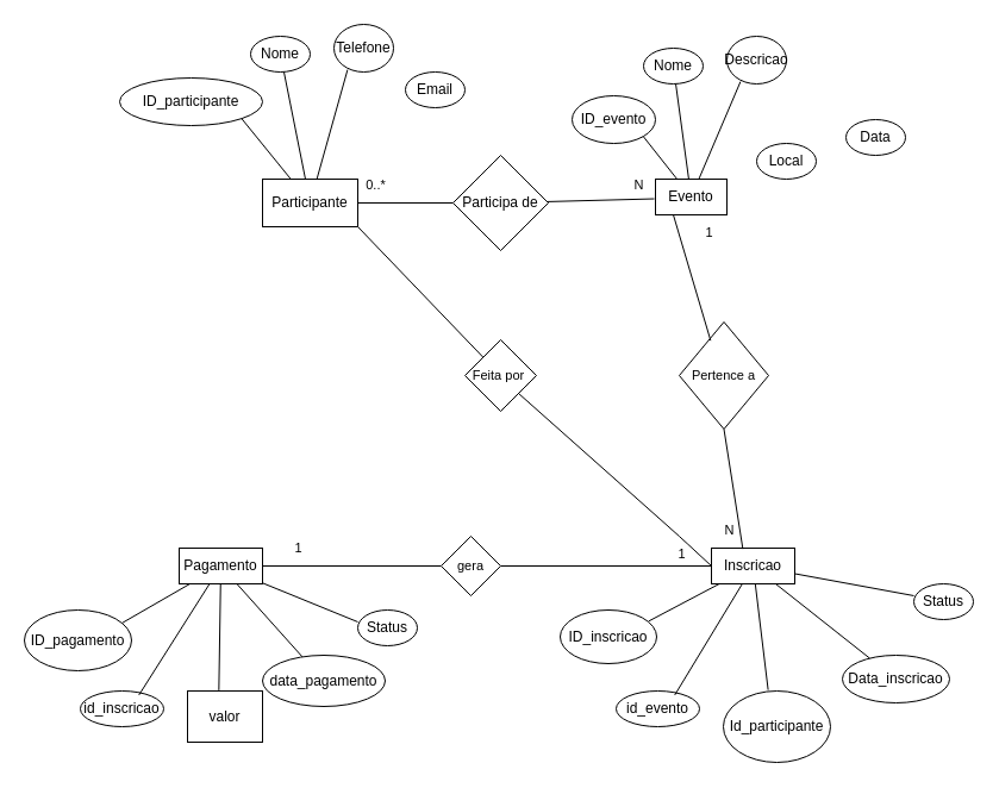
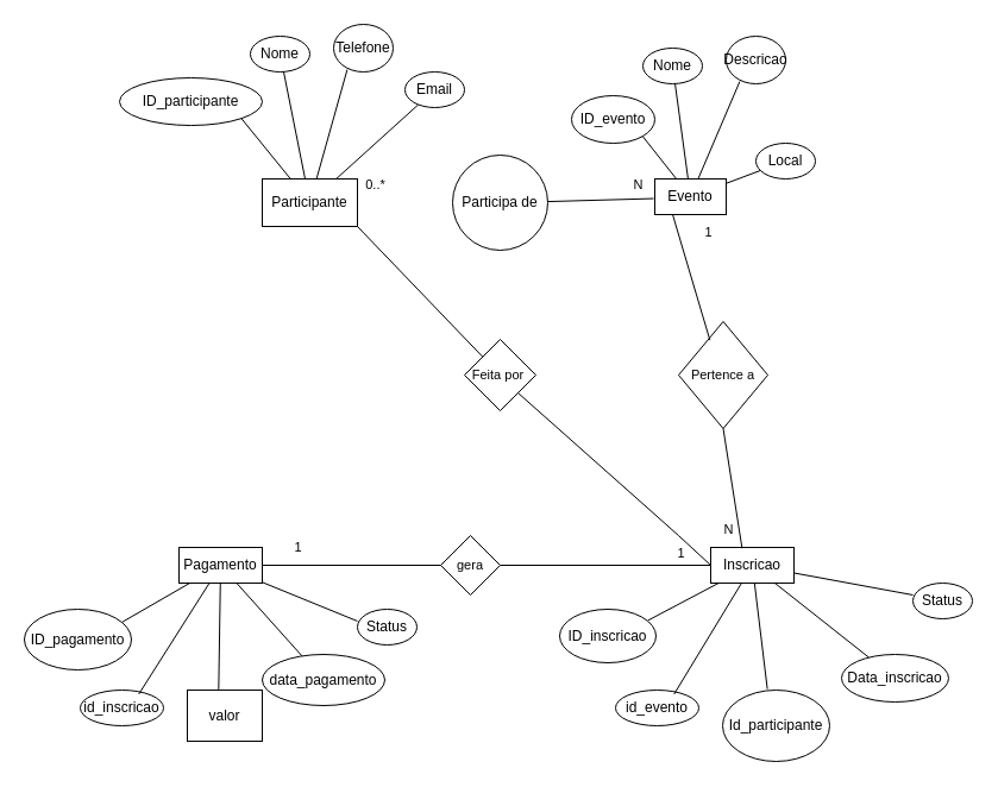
- <mxCell id="22" value="Data" style="ellipse;whiteSpace=wrap;html=1;" parent="1" vertex="1"><mxGeometry x="710" y="100" width="50" height="30" as="geometry" /></mxCell>
+ <mxCell id="2" style="edgeStyle=none;html=1;endArrow=none;endFill=0;" parent="1" source="6" target="10" edge="1"><mxGeometry relative="1" as="geometry" /></mxCell>
+ <mxCell id="13" style="edgeStyle=none;html=1;endArrow=none;endFill=0;" parent="1" source="15" target="19" edge="1"><mxGeometry relative="1" as="geometry" /></mxCell>
- <mxCell id="4" style="edgeStyle=none;html=1;exitX=1;exitY=0.5;exitDx=0;exitDy=0;endArrow=none;endFill=0;" edge="1" parent="1" source="6" target="53"><mxGeometry relative="1" as="geometry" /></mxCell>
- <mxCell id="53" value="Participa de" style="rhombus;whiteSpace=wrap;html=1;" vertex="1" parent="1"><mxGeometry x="380" y="130" width="80" height="80" as="geometry" /></mxCell>
+ <mxCell id="53" value="Participa de" style="ellipse;whiteSpace=wrap;html=1;" vertex="1" parent="1"><mxGeometry x="380" y="130" width="80" height="80" as="geometry" /></mxCell>
